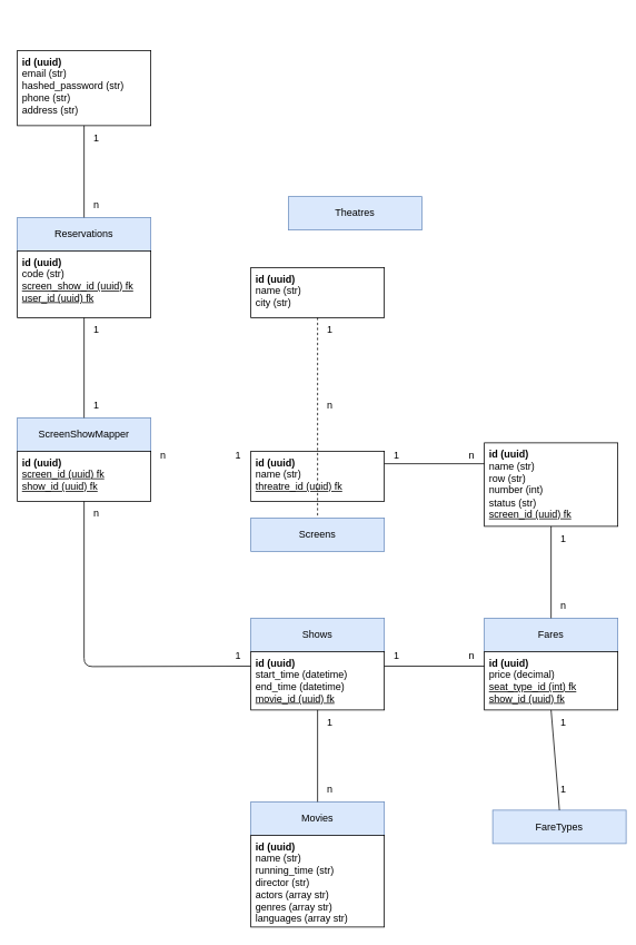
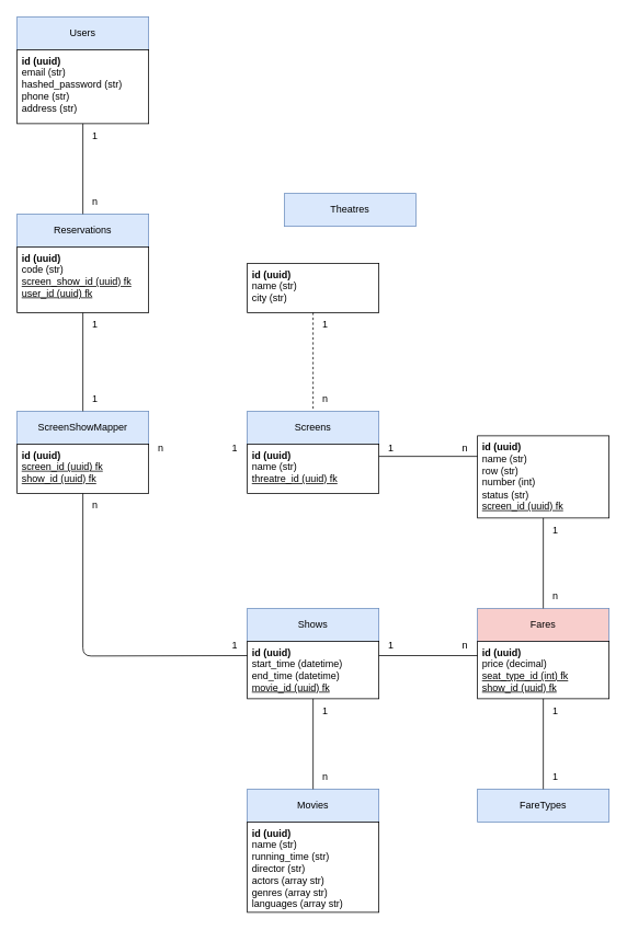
+ <mxCell id="2" value="Users" style="rounded=0;whiteSpace=wrap;html=1;fillColor=#dae8fc;strokeColor=#6c8ebf;" parent="1" vertex="1"><mxGeometry x="20" y="20" width="160" height="40" as="geometry" /></mxCell>
- <mxCell id="6" value="Screens" style="rounded=0;whiteSpace=wrap;html=1;fillColor=#dae8fc;strokeColor=#6c8ebf;" parent="1" vertex="1"><mxGeometry x="300" y="620" width="160" height="40" as="geometry" /></mxCell>
+ <mxCell id="6" value="Screens" style="rounded=0;whiteSpace=wrap;html=1;fillColor=#dae8fc;strokeColor=#6c8ebf;" parent="1" vertex="1"><mxGeometry x="300" y="500" width="160" height="40" as="geometry" /></mxCell>
- <mxCell id="13" value="Fares" style="rounded=0;whiteSpace=wrap;html=1;fillColor=#dae8fc;strokeColor=#6c8ebf;" vertex="1" parent="1"><mxGeometry x="580" y="740" width="160" height="40" as="geometry" /></mxCell>
+ <mxCell id="13" value="Fares" style="rounded=0;whiteSpace=wrap;html=1;fillColor=#f8cecc;strokeColor=#6c8ebf;" vertex="1" parent="1"><mxGeometry x="580" y="740" width="160" height="40" as="geometry" /></mxCell>
- <mxCell id="15" value="FareTypes" style="rounded=0;whiteSpace=wrap;html=1;fillColor=#dae8fc;strokeColor=#6c8ebf;" vertex="1" parent="1"><mxGeometry x="590" y="970" width="160" height="40" as="geometry" /></mxCell>
+ <mxCell id="15" value="FareTypes" style="rounded=0;whiteSpace=wrap;html=1;fillColor=#dae8fc;strokeColor=#6c8ebf;" vertex="1" parent="1"><mxGeometry x="580" y="960" width="160" height="40" as="geometry" /></mxCell>
